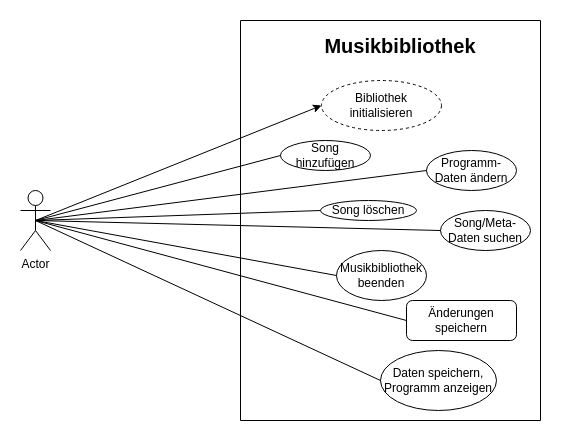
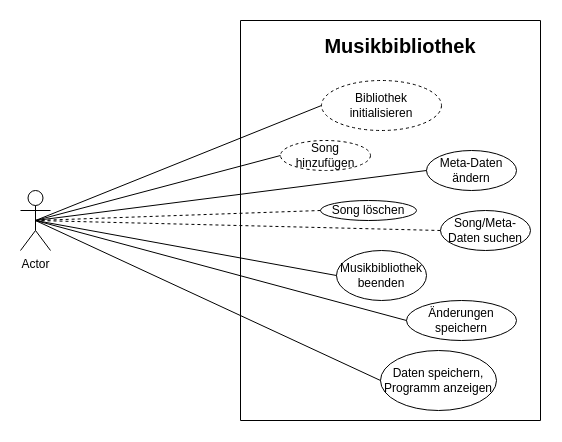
- <mxCell id="20" value="" style="endArrow=classic;html=1;rounded=0;entryX=0;entryY=0.5;entryDx=0;entryDy=0;exitX=0.5;exitY=0.5;exitDx=0;exitDy=0;exitPerimeter=0;" edge="1" parent="1" source="2" target="12"><mxGeometry width="50" height="50" relative="1" as="geometry"><mxPoint x="200" y="200" as="sourcePoint" /><mxPoint x="250" y="150" as="targetPoint" /></mxGeometry></mxCell>
+ <mxCell id="20" value="" style="endArrow=none;html=1;rounded=0;entryX=0;entryY=0.5;entryDx=0;entryDy=0;exitX=0.5;exitY=0.5;exitDx=0;exitDy=0;exitPerimeter=0;" edge="1" parent="1" source="2" target="12"><mxGeometry width="50" height="50" relative="1" as="geometry"><mxPoint x="200" y="200" as="sourcePoint" /><mxPoint x="250" y="150" as="targetPoint" /></mxGeometry></mxCell>
- <mxCell id="5" value="Song hinzufügen" style="ellipse;whiteSpace=wrap;html=1;" vertex="1" parent="3"><mxGeometry x="40" y="120" width="90" height="30" as="geometry" /></mxCell>
+ <mxCell id="5" value="Song hinzufügen" style="ellipse;whiteSpace=wrap;html=1;dashed=1;" vertex="1" parent="3"><mxGeometry x="40" y="120" width="90" height="30" as="geometry" /></mxCell>
- <mxCell id="6" value="Programm-Daten ändern" style="ellipse;whiteSpace=wrap;html=1;" vertex="1" parent="3"><mxGeometry x="186" y="130" width="90" height="40" as="geometry" /></mxCell>
+ <mxCell id="6" value="Meta-Daten ändern" style="ellipse;whiteSpace=wrap;html=1;" vertex="1" parent="3"><mxGeometry x="186" y="130" width="90" height="40" as="geometry" /></mxCell>
- <mxCell id="15" value="" style="endArrow=none;html=1;rounded=0;entryX=0.5;entryY=0.5;entryDx=0;entryDy=0;entryPerimeter=0;exitX=0;exitY=0.5;exitDx=0;exitDy=0;" edge="1" parent="1" source="7" target="2"><mxGeometry width="50" height="50" relative="1" as="geometry"><mxPoint x="200" y="330" as="sourcePoint" /><mxPoint x="250" y="280" as="targetPoint" /></mxGeometry></mxCell>
+ <mxCell id="15" value="" style="endArrow=none;html=1;rounded=0;entryX=0.5;entryY=0.5;entryDx=0;entryDy=0;entryPerimeter=0;exitX=0;exitY=0.5;exitDx=0;exitDy=0;dashed=1;" edge="1" parent="1" source="7" target="2"><mxGeometry width="50" height="50" relative="1" as="geometry"><mxPoint x="200" y="330" as="sourcePoint" /><mxPoint x="250" y="280" as="targetPoint" /></mxGeometry></mxCell>
- <mxCell id="16" value="" style="endArrow=none;html=1;rounded=0;exitX=0.5;exitY=0.5;exitDx=0;exitDy=0;exitPerimeter=0;entryX=0;entryY=0.5;entryDx=0;entryDy=0;" edge="1" parent="1" source="2" target="8"><mxGeometry width="50" height="50" relative="1" as="geometry"><mxPoint x="200" y="330" as="sourcePoint" /><mxPoint x="250" y="280" as="targetPoint" /></mxGeometry></mxCell>
+ <mxCell id="16" value="" style="endArrow=none;html=1;rounded=0;exitX=0.5;exitY=0.5;exitDx=0;exitDy=0;exitPerimeter=0;entryX=0;entryY=0.5;entryDx=0;entryDy=0;dashed=1;" edge="1" parent="1" source="2" target="8"><mxGeometry width="50" height="50" relative="1" as="geometry"><mxPoint x="200" y="330" as="sourcePoint" /><mxPoint x="250" y="280" as="targetPoint" /></mxGeometry></mxCell>
- <mxCell id="10" value="Änderungen speichern" style="whiteSpace=wrap;html=1;rounded=1;" vertex="1" parent="3"><mxGeometry x="166" y="280" width="110" height="40" as="geometry" /></mxCell>
+ <mxCell id="10" value="Änderungen speichern" style="ellipse;whiteSpace=wrap;html=1;" vertex="1" parent="3"><mxGeometry x="166" y="280" width="110" height="40" as="geometry" /></mxCell>
